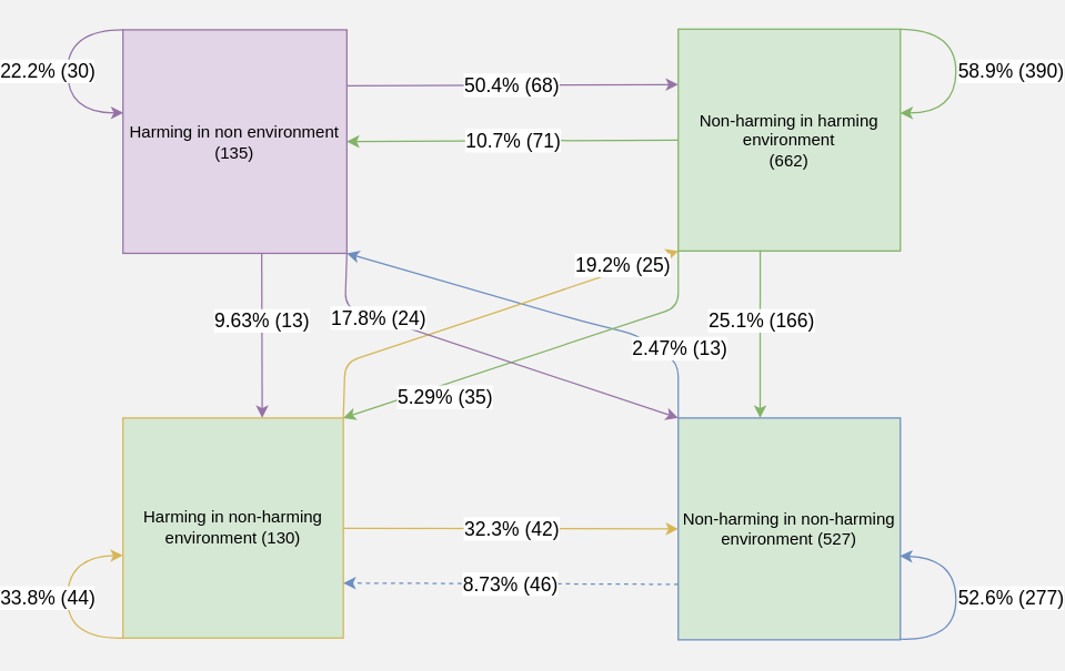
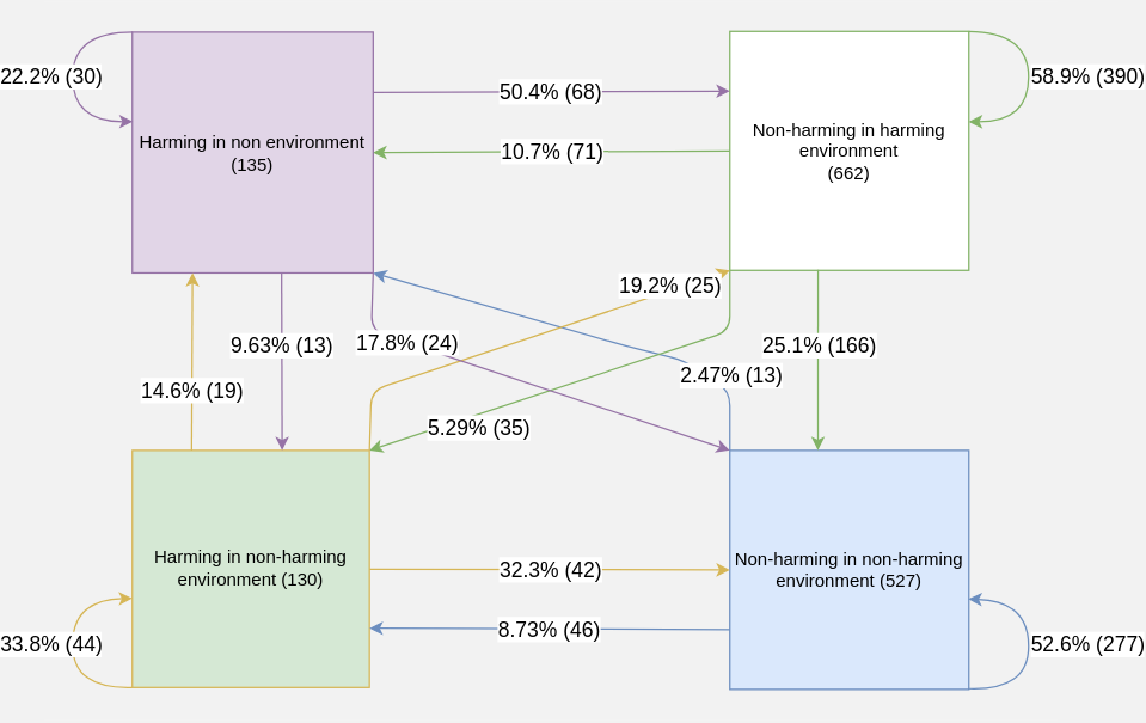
- <mxCell id="3" value="Non-harming in harming environment&lt;br&gt;(662)" style="whiteSpace=wrap;html=1;aspect=fixed;fillColor=#d5e8d4;strokeColor=#82b366;" parent="1" vertex="1"><mxGeometry x="460" y="20.52" width="160" height="160" as="geometry" /></mxCell>
+ <mxCell id="3" value="Non-harming in harming environment&lt;br&gt;(662)" style="whiteSpace=wrap;html=1;aspect=fixed;fillColor=#ffffff;strokeColor=#82b366;" parent="1" vertex="1"><mxGeometry x="460" y="20.52" width="160" height="160" as="geometry" /></mxCell>
+ <mxCell id="10" value="&lt;font style=&quot;font-size: 14px;&quot;&gt;14.6% (19)&lt;/font&gt;" style="endArrow=classic;html=1;rounded=0;exitX=0.25;exitY=0;exitDx=0;exitDy=0;entryX=0.25;entryY=1;entryDx=0;entryDy=0;fillColor=#fff2cc;strokeColor=#d6b656;" parent="1" source="5" target="2" edge="1"><mxGeometry x="-0.326" width="50" height="50" relative="1" as="geometry"><mxPoint x="326.087" y="321" as="sourcePoint" /><mxPoint x="117.391" y="186" as="targetPoint" /><mxPoint as="offset" /></mxGeometry></mxCell>
- <mxCell id="4" value="Non-harming in non-harming environment (527)" style="whiteSpace=wrap;html=1;aspect=fixed;fillColor=#d5e8d4;strokeColor=#6c8ebf;" parent="1" vertex="1"><mxGeometry x="460" y="301" width="160" height="160" as="geometry" /></mxCell>
+ <mxCell id="4" value="Non-harming in non-harming environment (527)" style="whiteSpace=wrap;html=1;aspect=fixed;fillColor=#dae8fc;strokeColor=#6c8ebf;" parent="1" vertex="1"><mxGeometry x="460" y="301" width="160" height="160" as="geometry" /></mxCell>
- <mxCell id="7" value="&lt;font style=&quot;font-size: 14px;&quot;&gt;8.73% (46)&lt;/font&gt;" style="endArrow=classic;html=1;rounded=0;exitX=0;exitY=0.75;exitDx=0;exitDy=0;entryX=1;entryY=0.75;entryDx=0;entryDy=0;fillColor=#dae8fc;strokeColor=#6c8ebf;dashed=1;" parent="1" source="4" target="5" edge="1"><mxGeometry x="0.003" width="50" height="50" relative="1" as="geometry"><mxPoint x="326.087" y="321" as="sourcePoint" /><mxPoint x="395.652" y="246" as="targetPoint" /><mxPoint as="offset" /></mxGeometry></mxCell>
+ <mxCell id="7" value="&lt;font style=&quot;font-size: 14px;&quot;&gt;8.73% (46)&lt;/font&gt;" style="endArrow=classic;html=1;rounded=0;exitX=0;exitY=0.75;exitDx=0;exitDy=0;entryX=1;entryY=0.75;entryDx=0;entryDy=0;fillColor=#dae8fc;strokeColor=#6c8ebf;" parent="1" source="4" target="5" edge="1"><mxGeometry x="0.003" width="50" height="50" relative="1" as="geometry"><mxPoint x="326.087" y="321" as="sourcePoint" /><mxPoint x="395.652" y="246" as="targetPoint" /><mxPoint as="offset" /></mxGeometry></mxCell>
